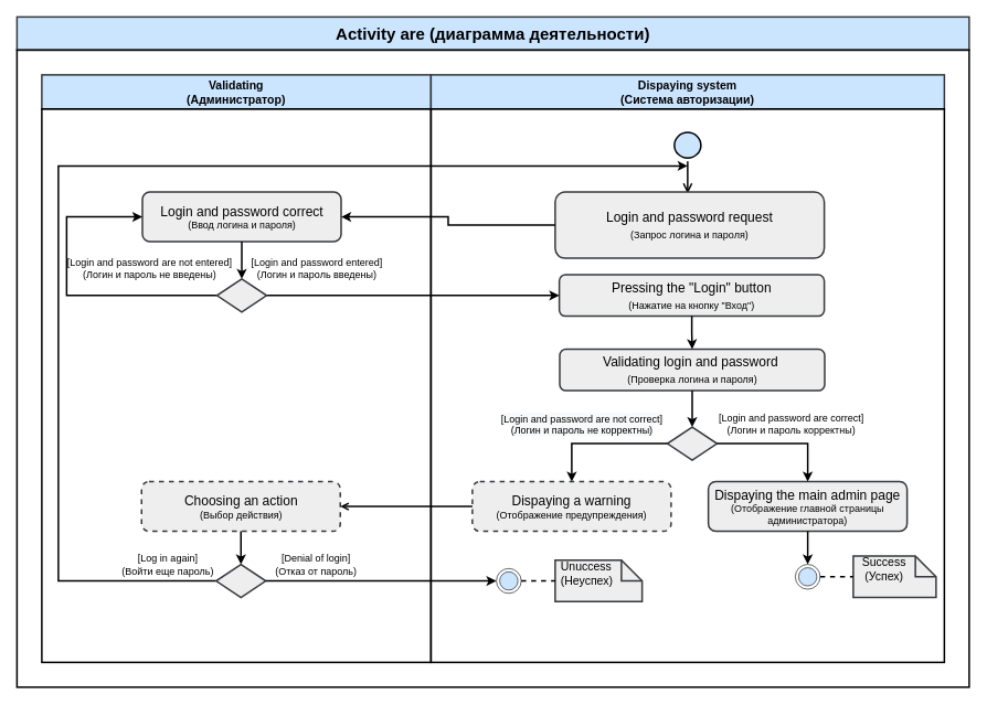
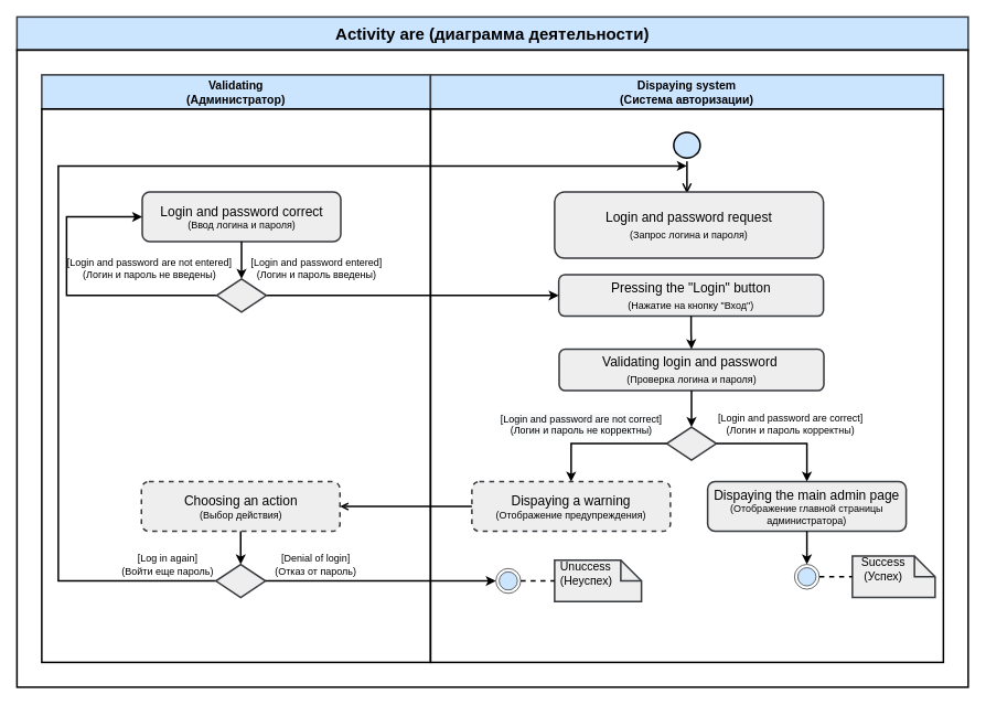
- <mxCell id="14" style="edgeStyle=orthogonalEdgeStyle;rounded=0;orthogonalLoop=1;jettySize=auto;html=1;entryX=1;entryY=0.5;entryDx=0;entryDy=0;strokeWidth=2;" parent="2" source="12" target="13" edge="1"><mxGeometry relative="1" as="geometry" /></mxCell>
